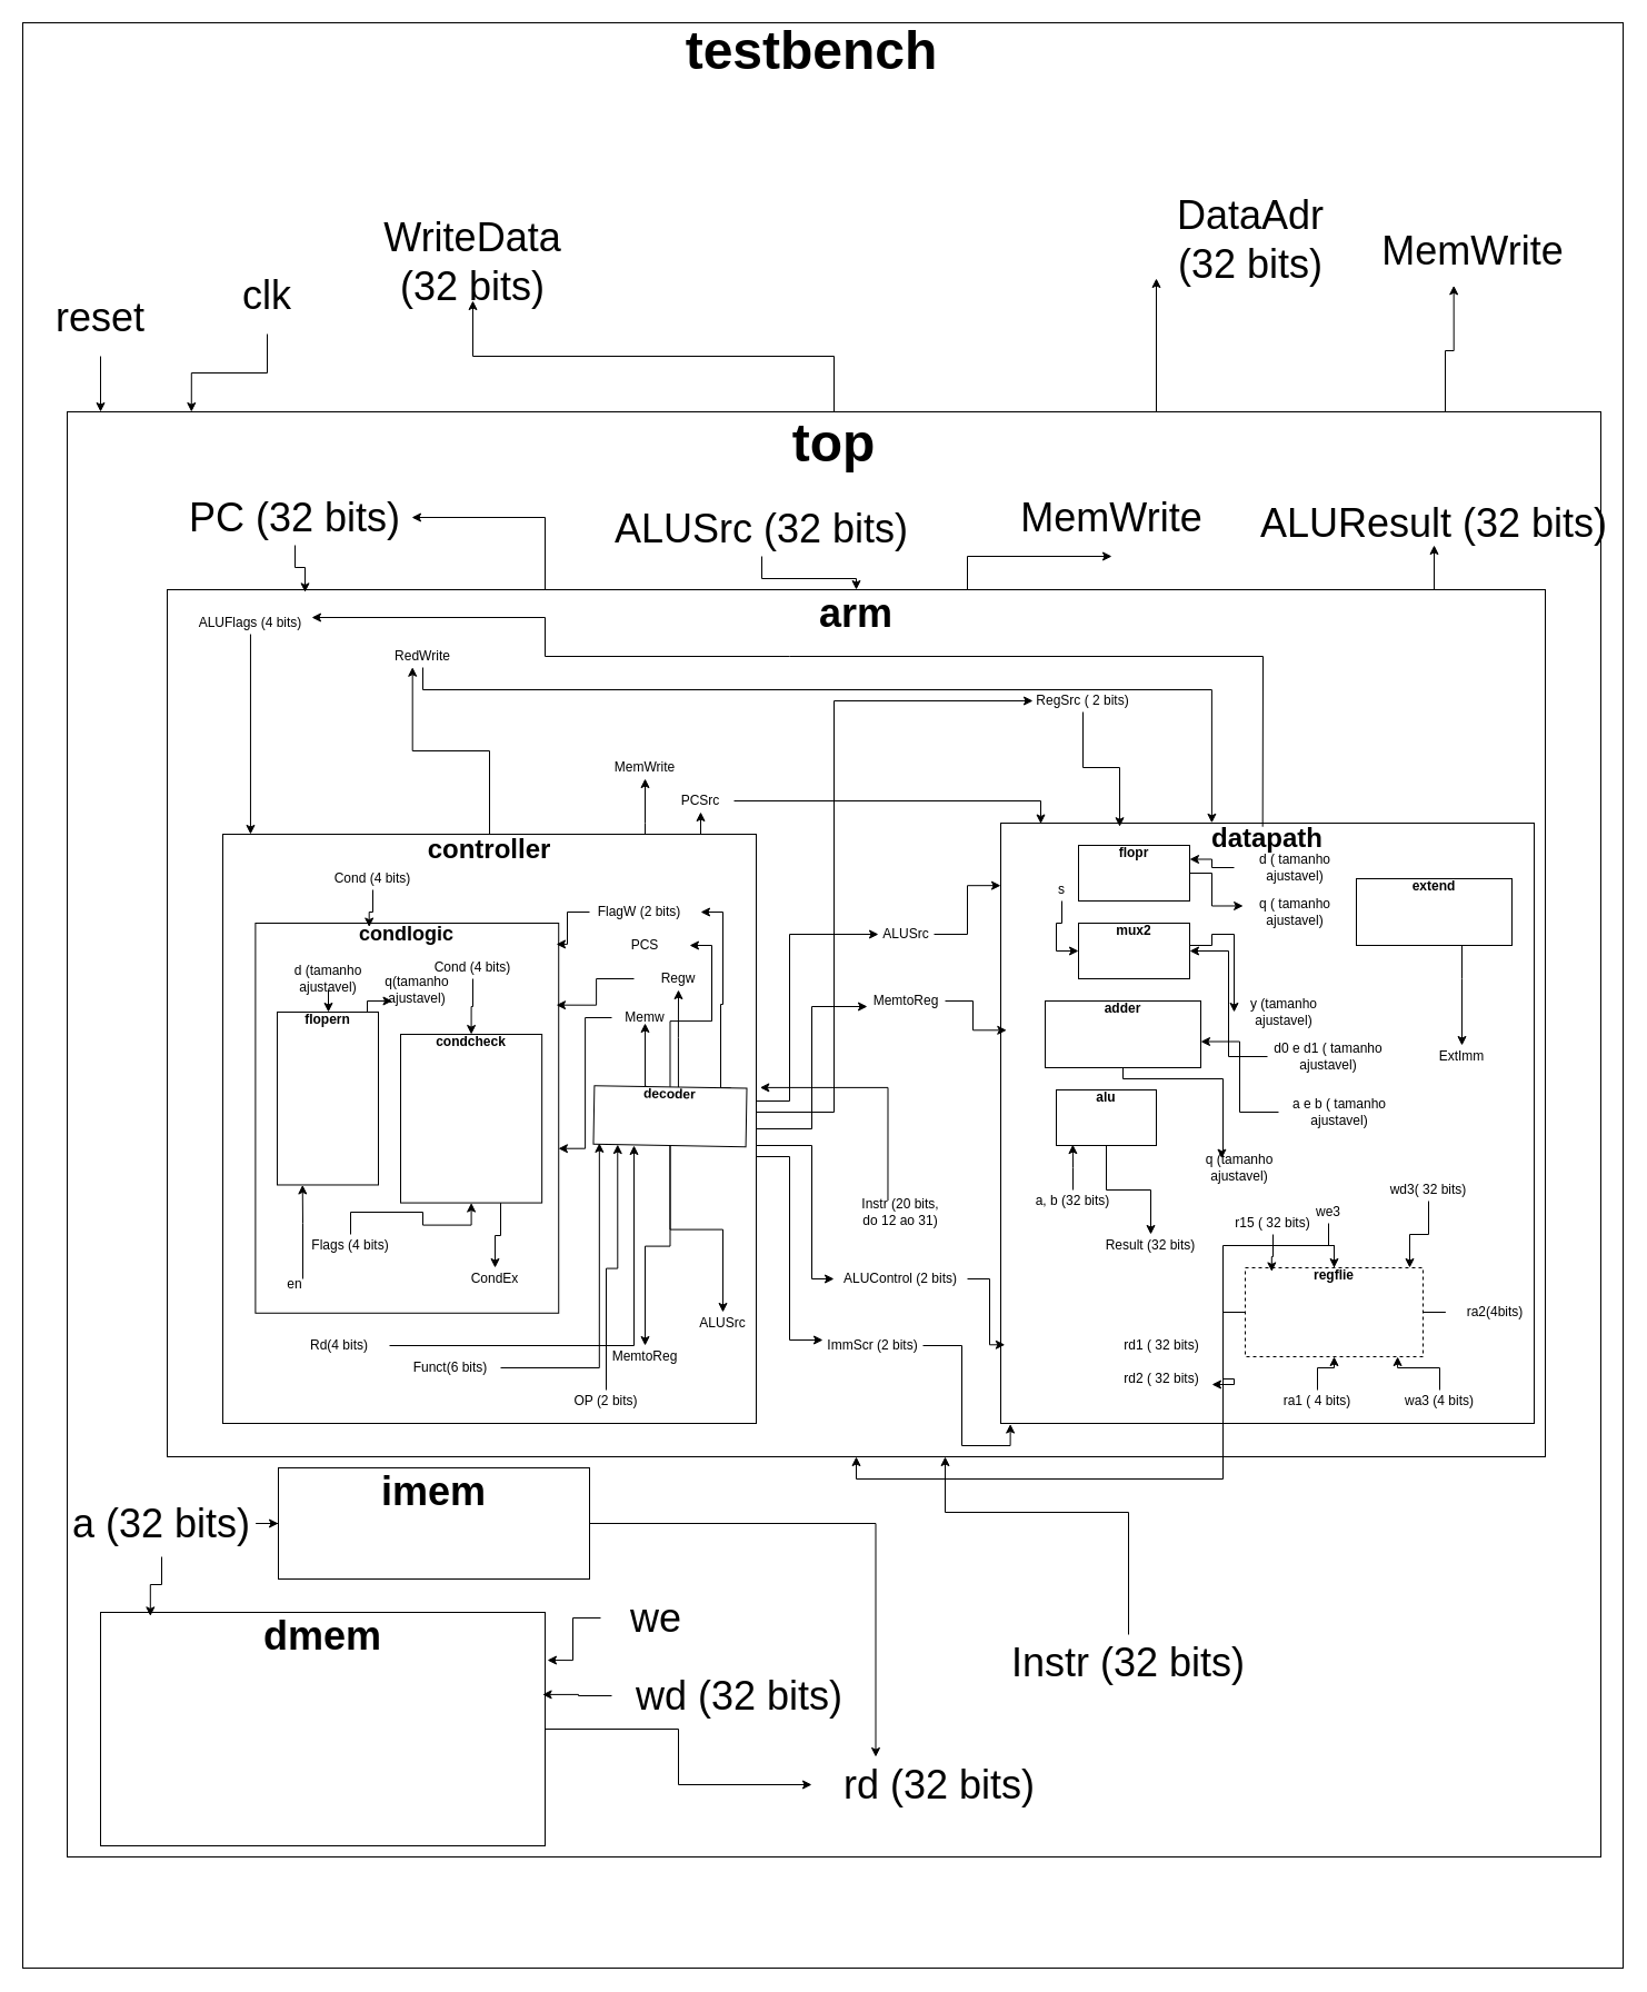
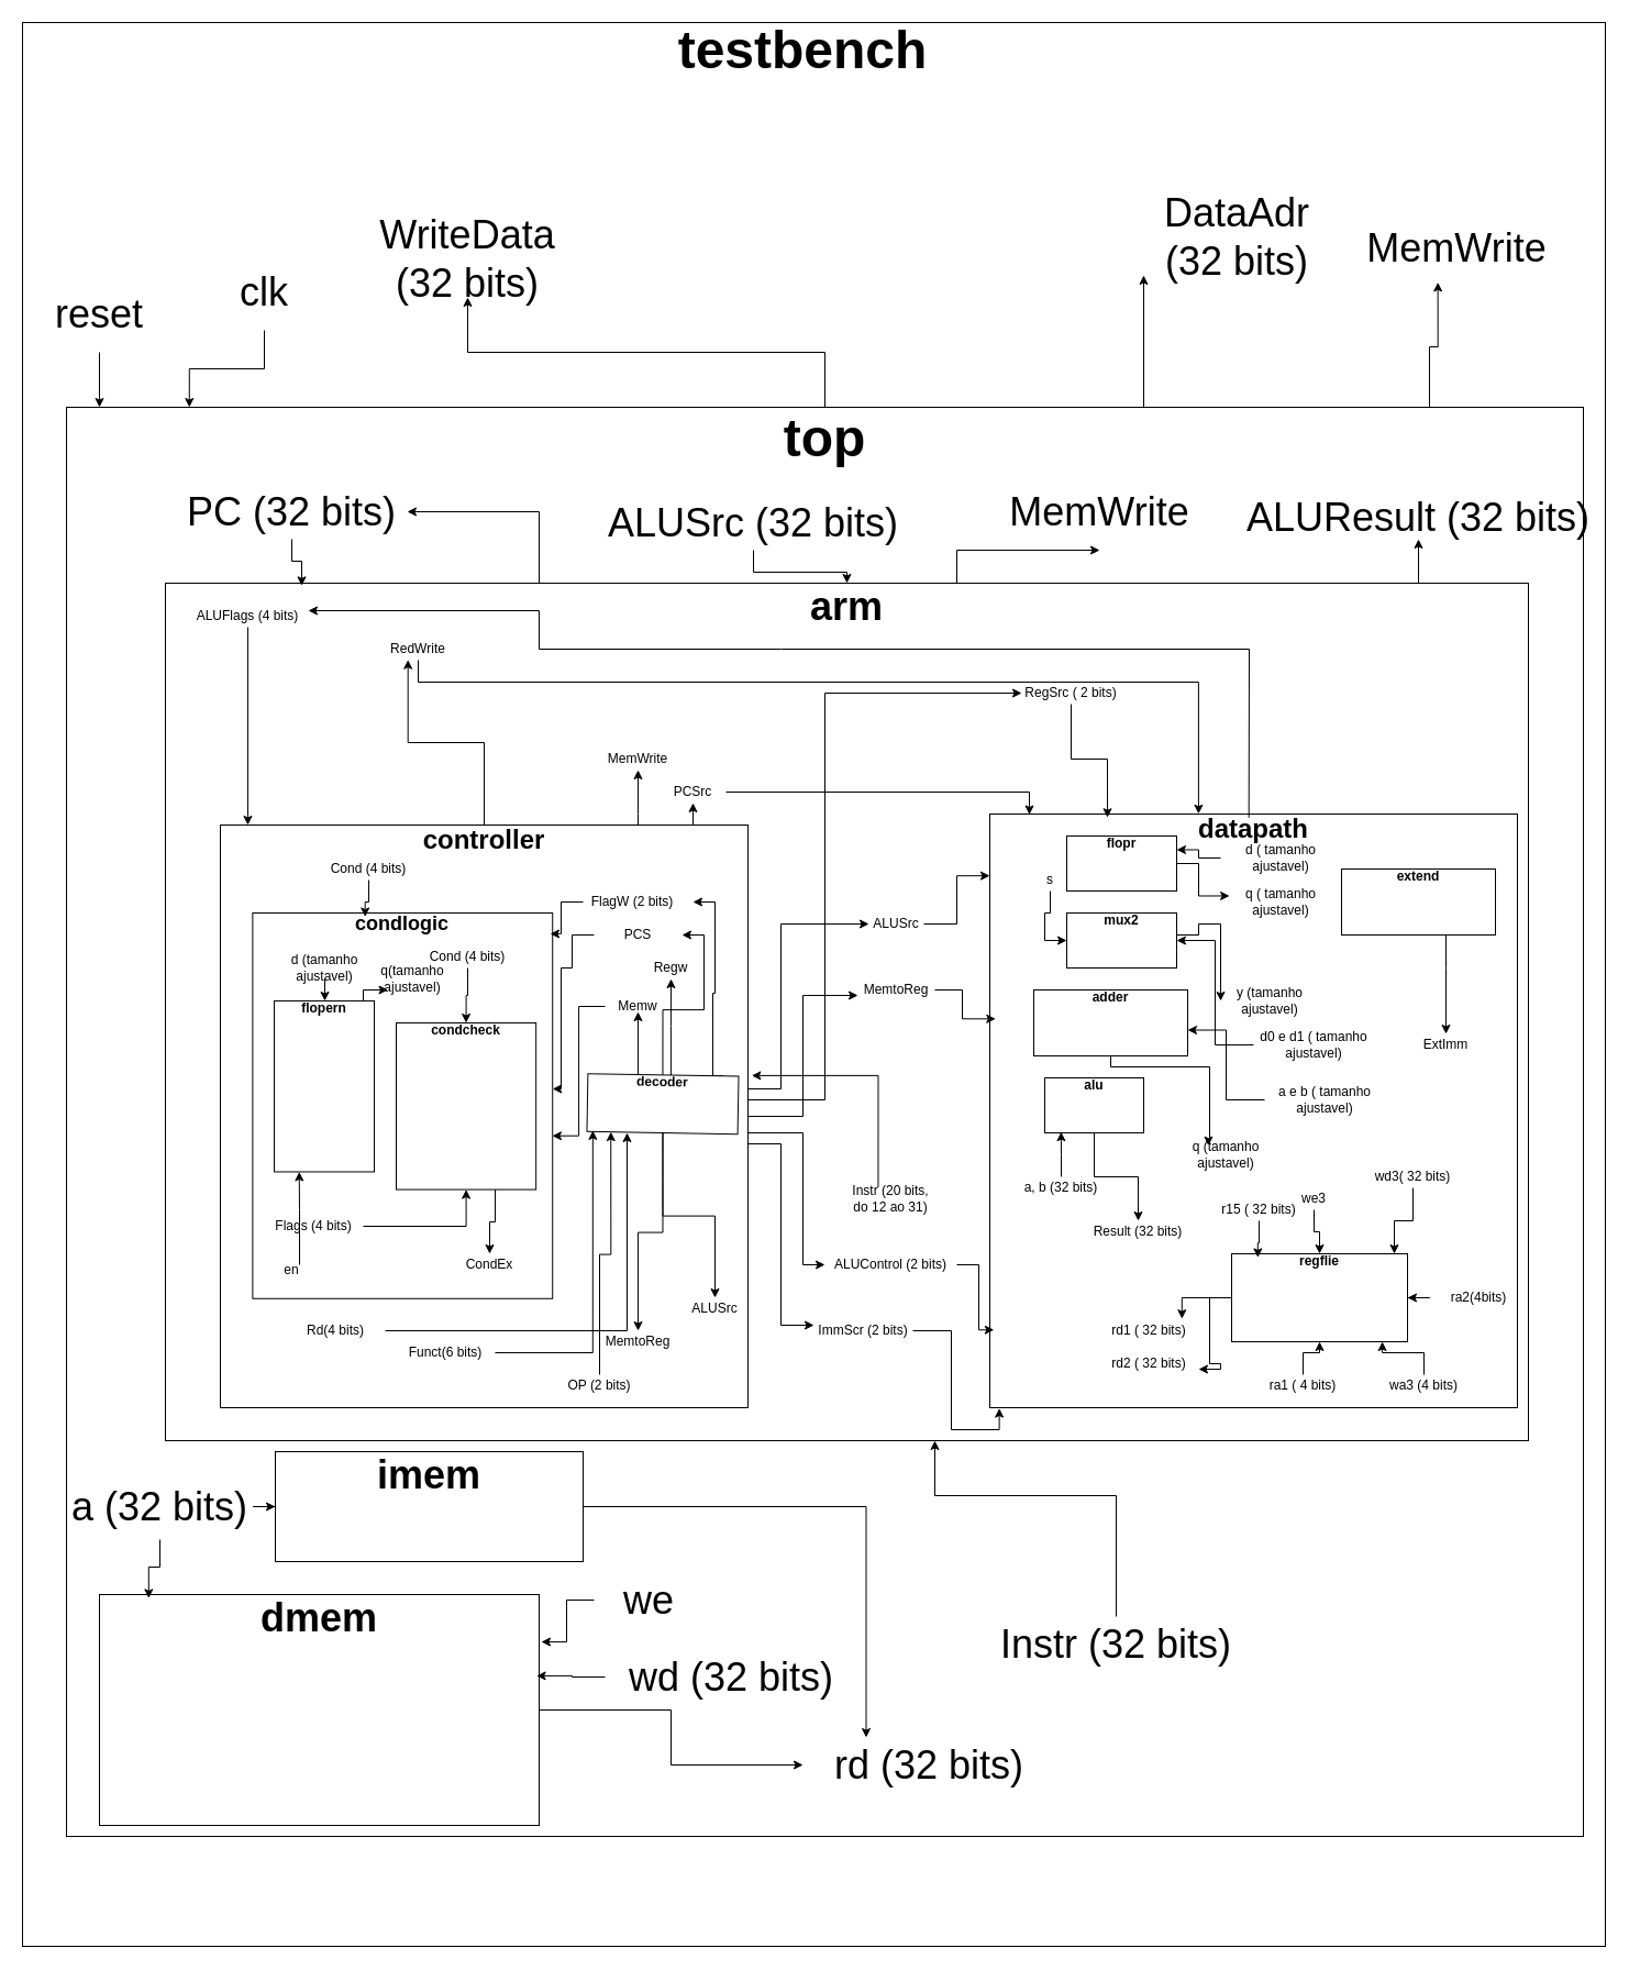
- <mxCell id="47" style="edgeStyle=orthogonalEdgeStyle;rounded=0;orthogonalLoop=1;jettySize=auto;html=1;entryX=0.992;entryY=0.21;entryDx=0;entryDy=0;entryPerimeter=0;" edge="1" parent="25" source="43" target="28"><mxGeometry relative="1" as="geometry" /></mxCell>
+ <mxCell id="44" value="" style="edgeStyle=orthogonalEdgeStyle;rounded=0;orthogonalLoop=1;jettySize=auto;html=1;" edge="1" parent="25" source="45" target="28"><mxGeometry relative="1" as="geometry"><Array as="points"><mxPoint x="320" y="100" /><mxPoint x="320" y="130" /><mxPoint x="310" y="130" /><mxPoint x="310" y="240" /></Array></mxGeometry></mxCell>
- <mxCell id="61" value="&lt;font style=&quot;font-size: 12px;&quot;&gt;Flags (4 bits)&lt;/font&gt;" style="text;html=1;align=center;verticalAlign=middle;whiteSpace=wrap;rounded=0;" vertex="1" parent="25"><mxGeometry x="70" y="360" width="90" height="20" as="geometry" /></mxCell>
+ <mxCell id="61" value="&lt;font style=&quot;font-size: 12px;&quot;&gt;Flags (4 bits)&lt;/font&gt;" style="text;html=1;align=center;verticalAlign=middle;whiteSpace=wrap;rounded=0;" vertex="1" parent="25"><mxGeometry x="40" y="355" width="90" height="20" as="geometry" /></mxCell>
- <mxCell id="91" value="&lt;b&gt;regflie&lt;/b&gt;" style="verticalAlign=top;align=center;overflow=fill;html=1;whiteSpace=wrap;dashed=1;" vertex="1" parent="1"><mxGeometry x="1120" y="1140" width="160" height="80" as="geometry" /></mxCell>
+ <mxCell id="91" value="&lt;b&gt;regflie&lt;/b&gt;" style="verticalAlign=top;align=center;overflow=fill;html=1;whiteSpace=wrap;" vertex="1" parent="1"><mxGeometry x="1120" y="1140" width="160" height="80" as="geometry" /></mxCell>
- <mxCell id="116" value="" style="edgeStyle=orthogonalEdgeStyle;rounded=0;orthogonalLoop=1;jettySize=auto;html=1;endArrow=none;" edge="1" parent="1" source="117" target="91"><mxGeometry relative="1" as="geometry" /></mxCell>
+ <mxCell id="116" value="" style="edgeStyle=orthogonalEdgeStyle;rounded=0;orthogonalLoop=1;jettySize=auto;html=1;" edge="1" parent="1" source="117" target="91"><mxGeometry relative="1" as="geometry" /></mxCell>
- <mxCell id="125" style="edgeStyle=orthogonalEdgeStyle;rounded=0;orthogonalLoop=1;jettySize=auto;html=1;" edge="1" parent="1" source="91" target="14"><mxGeometry relative="1" as="geometry" /></mxCell>
+ <mxCell id="125" style="edgeStyle=orthogonalEdgeStyle;rounded=0;orthogonalLoop=1;jettySize=auto;html=1;entryX=0.831;entryY=-0.043;entryDx=0;entryDy=0;entryPerimeter=0;" edge="1" parent="1" source="91" target="124"><mxGeometry relative="1" as="geometry" /></mxCell>
